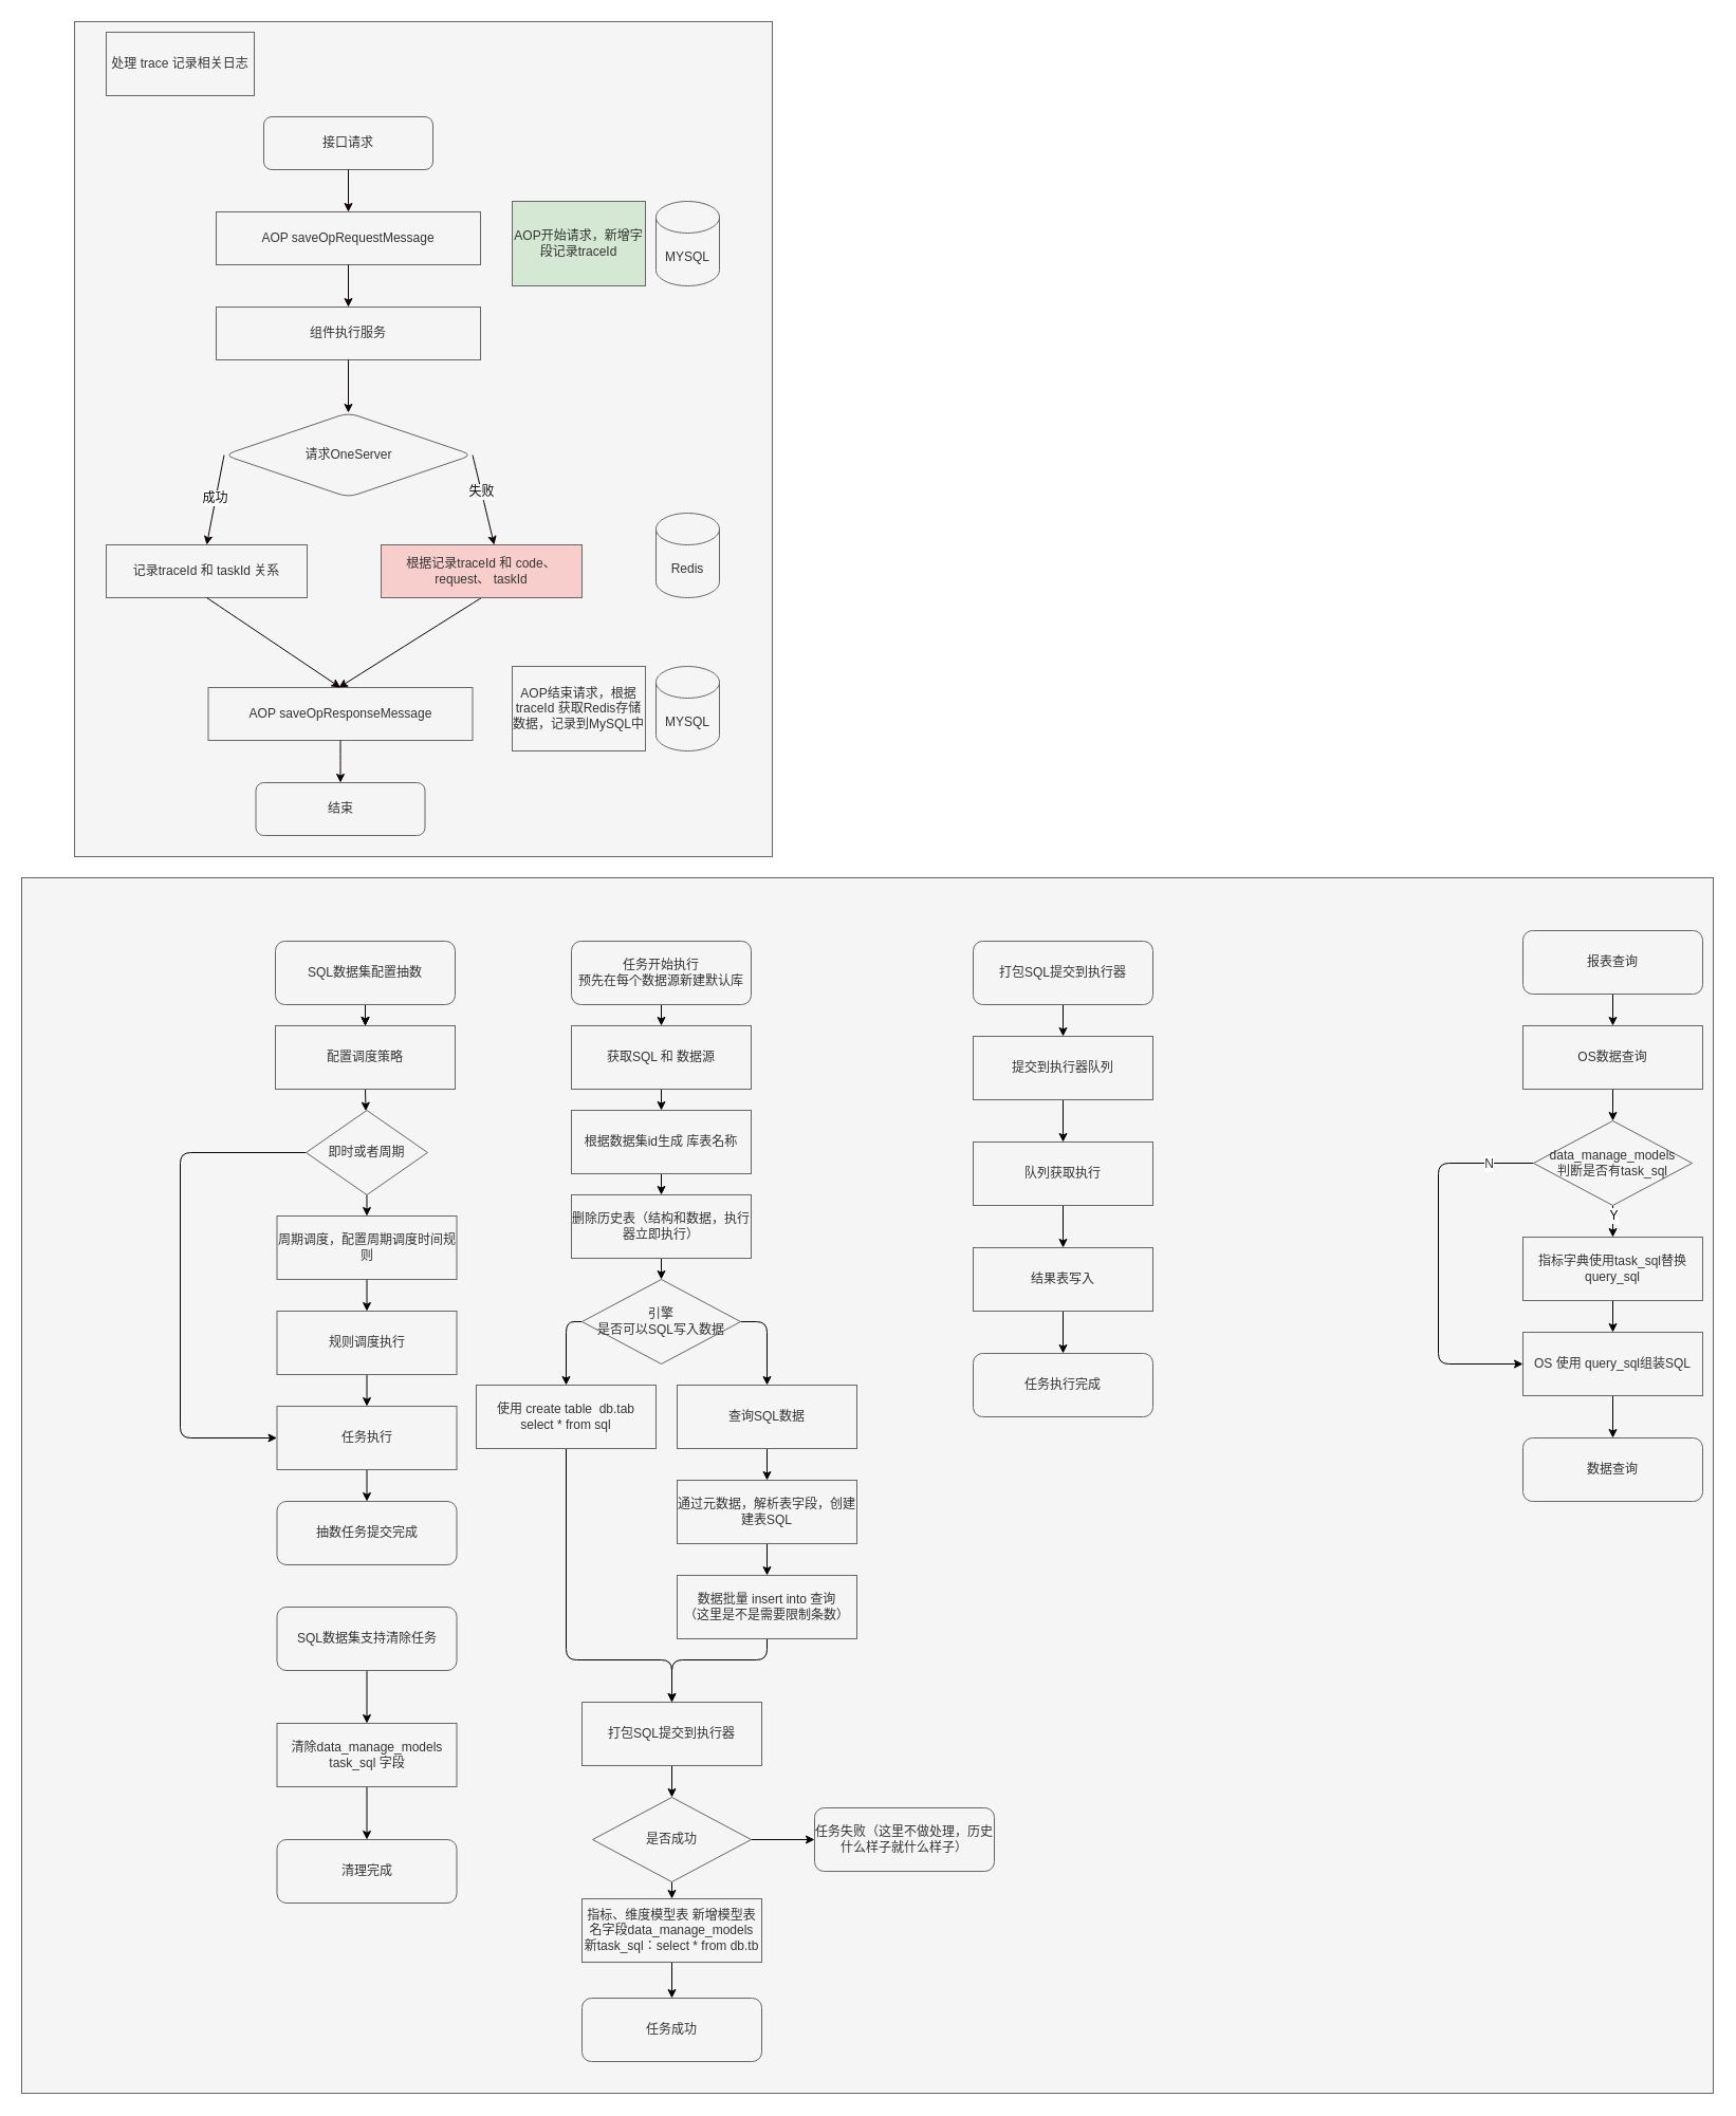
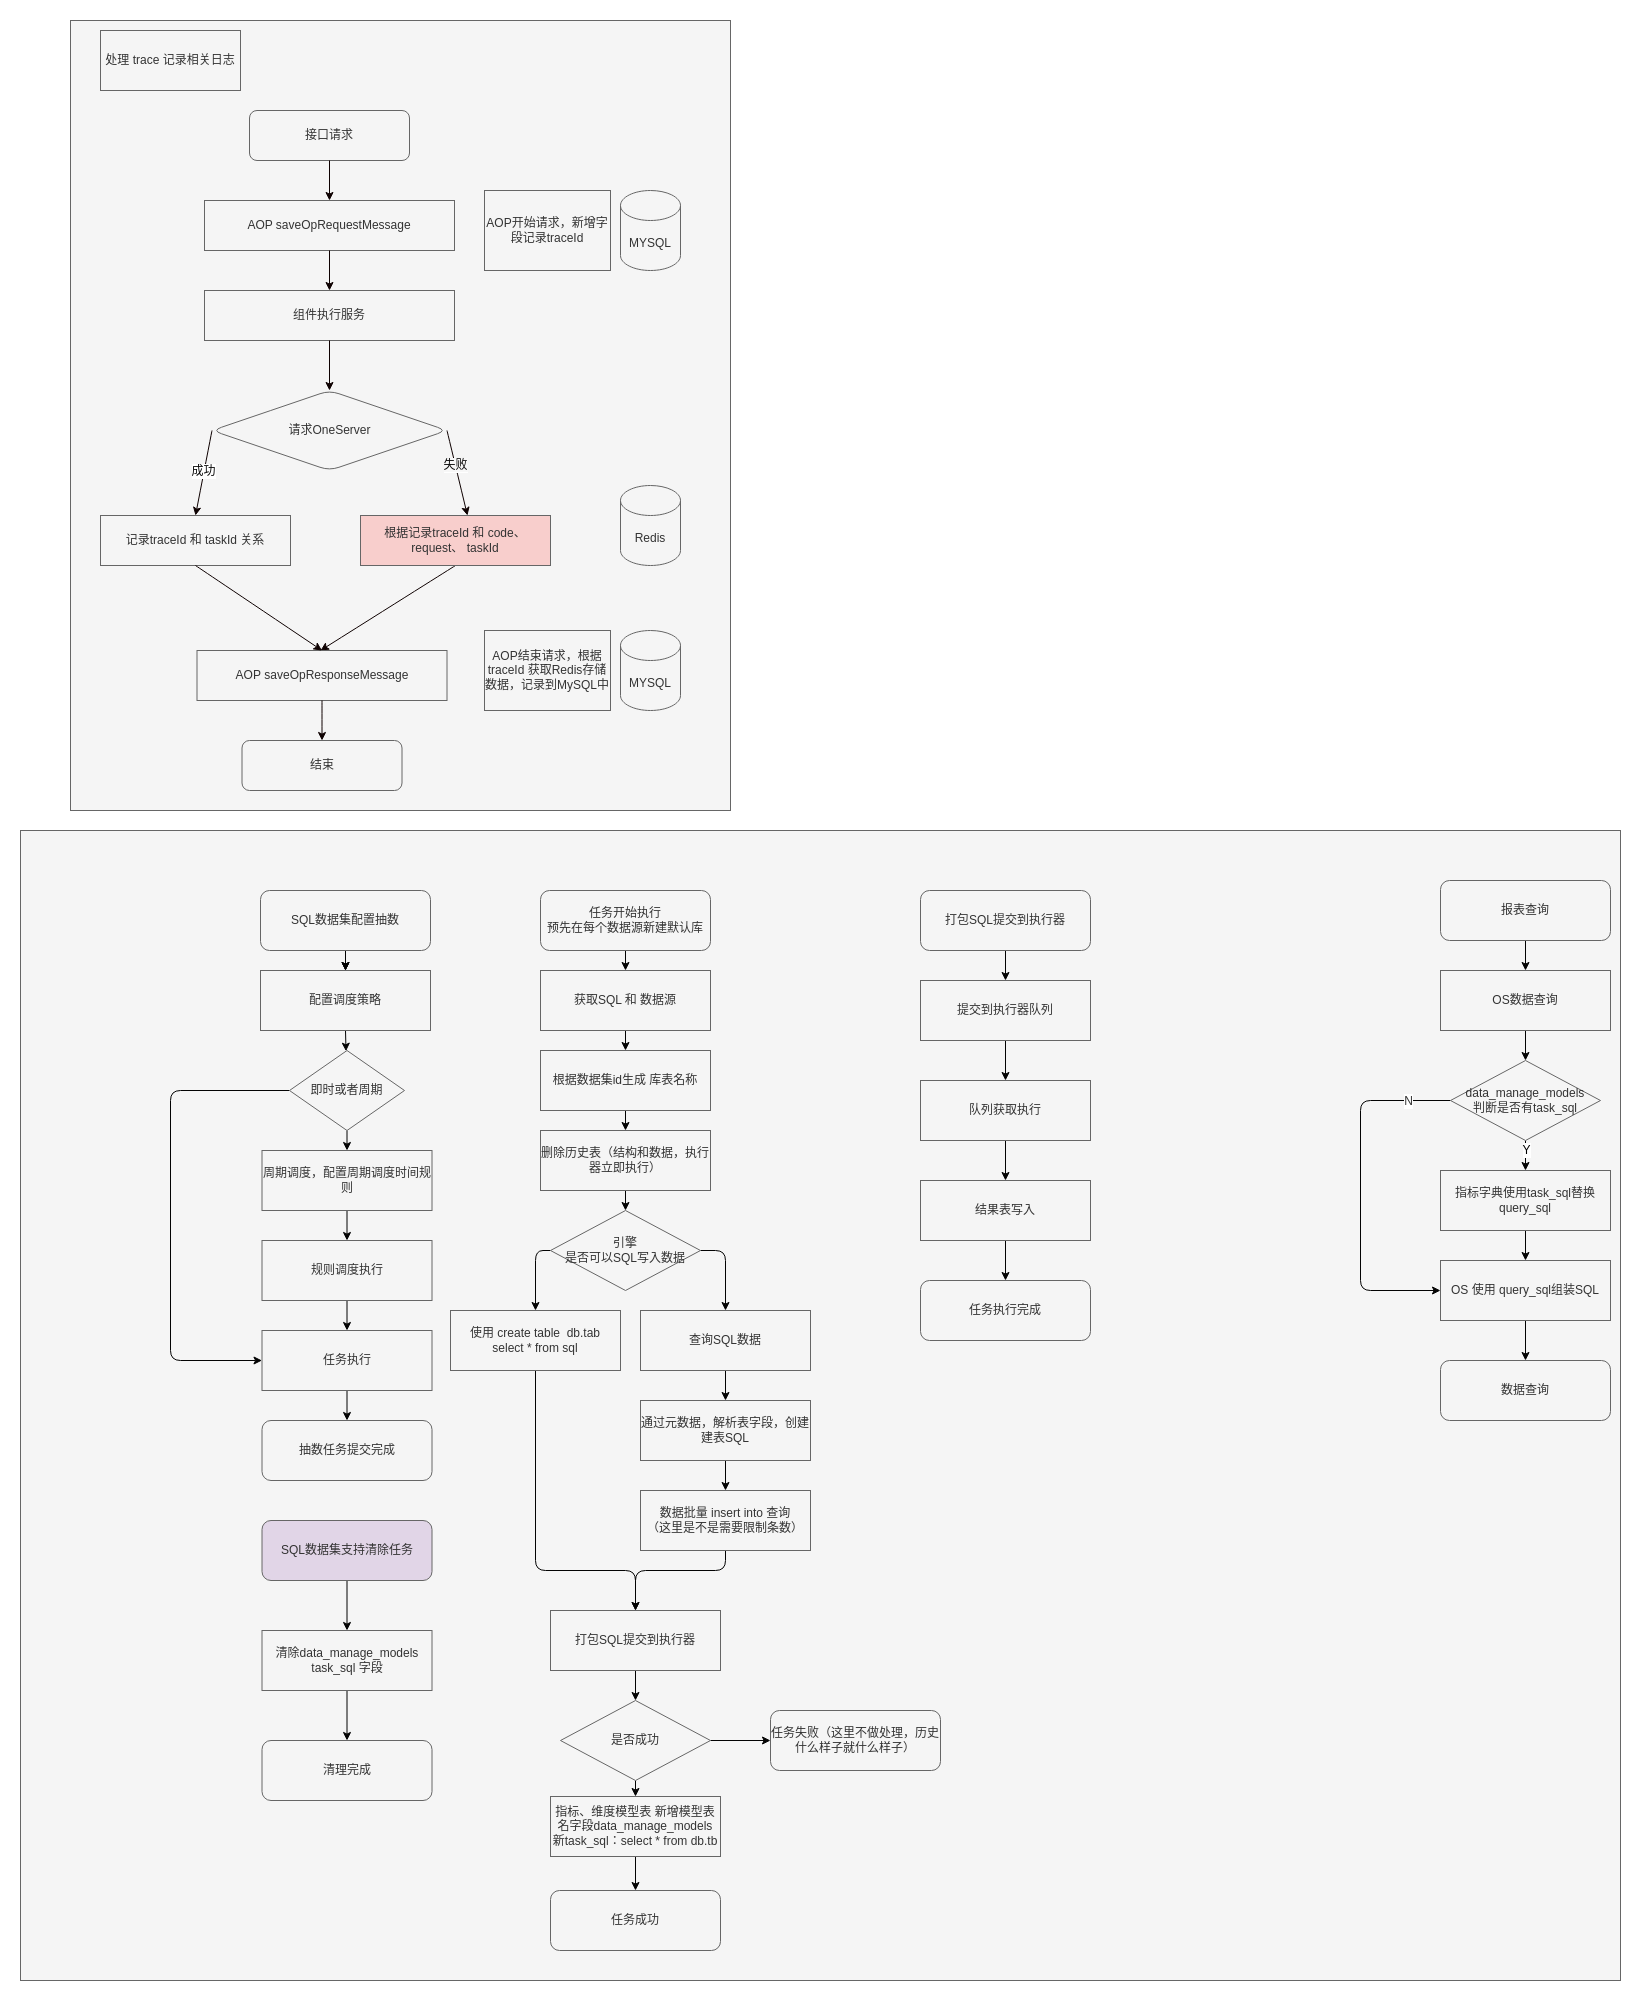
- <mxCell id="9" value="AOP开始请求，新增字段记录traceId" style="rounded=0;whiteSpace=wrap;html=1;strokeColor=#666666;fontFamily=Helvetica;fontSize=12;fontColor=#333333;fillColor=#d5e8d4;" parent="2" vertex="1"><mxGeometry x="414" y="170" width="126" height="80" as="geometry" /></mxCell>
+ <mxCell id="9" value="AOP开始请求，新增字段记录traceId" style="rounded=0;whiteSpace=wrap;html=1;strokeColor=#666666;fontFamily=Helvetica;fontSize=12;fontColor=#333333;fillColor=#f5f5f5;" parent="2" vertex="1"><mxGeometry x="414" y="170" width="126" height="80" as="geometry" /></mxCell>
- <mxCell id="86" value="SQL数据集支持清除任务" style="rounded=1;whiteSpace=wrap;html=1;fillColor=#f5f5f5;fontColor=#333333;strokeColor=#666666;" vertex="1" parent="1"><mxGeometry x="261.5" y="1520" width="170" height="60" as="geometry" /></mxCell>
+ <mxCell id="86" value="SQL数据集支持清除任务" style="rounded=1;whiteSpace=wrap;html=1;fillColor=#e1d5e7;fontColor=#333333;strokeColor=#666666;" vertex="1" parent="1"><mxGeometry x="261.5" y="1520" width="170" height="60" as="geometry" /></mxCell>
